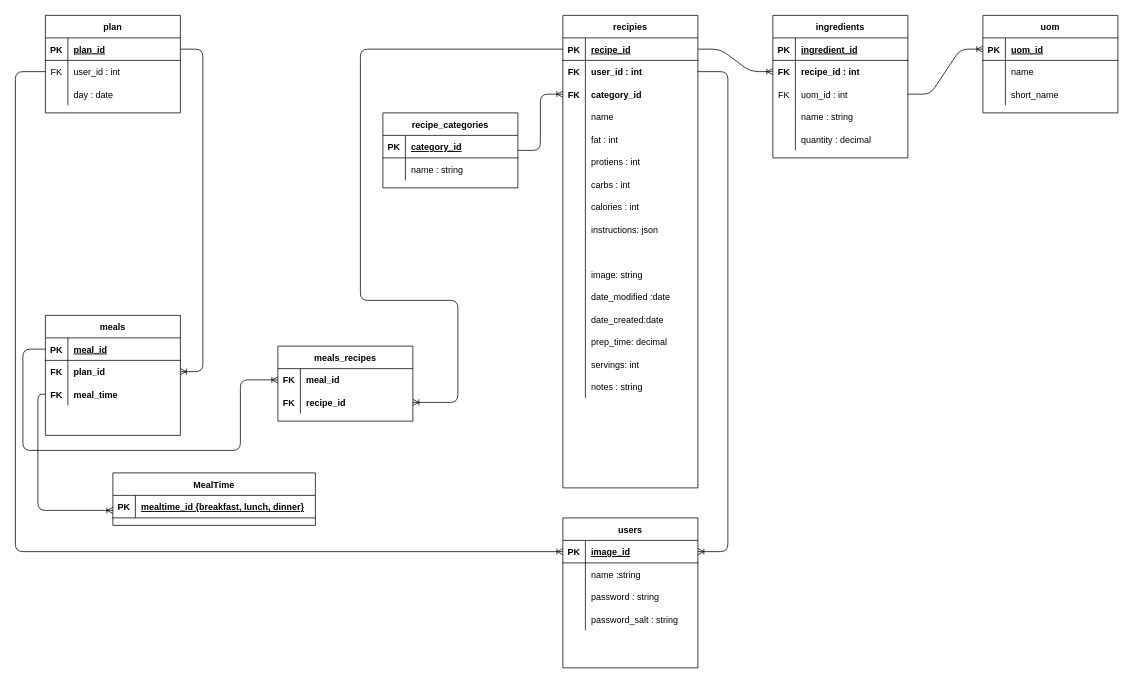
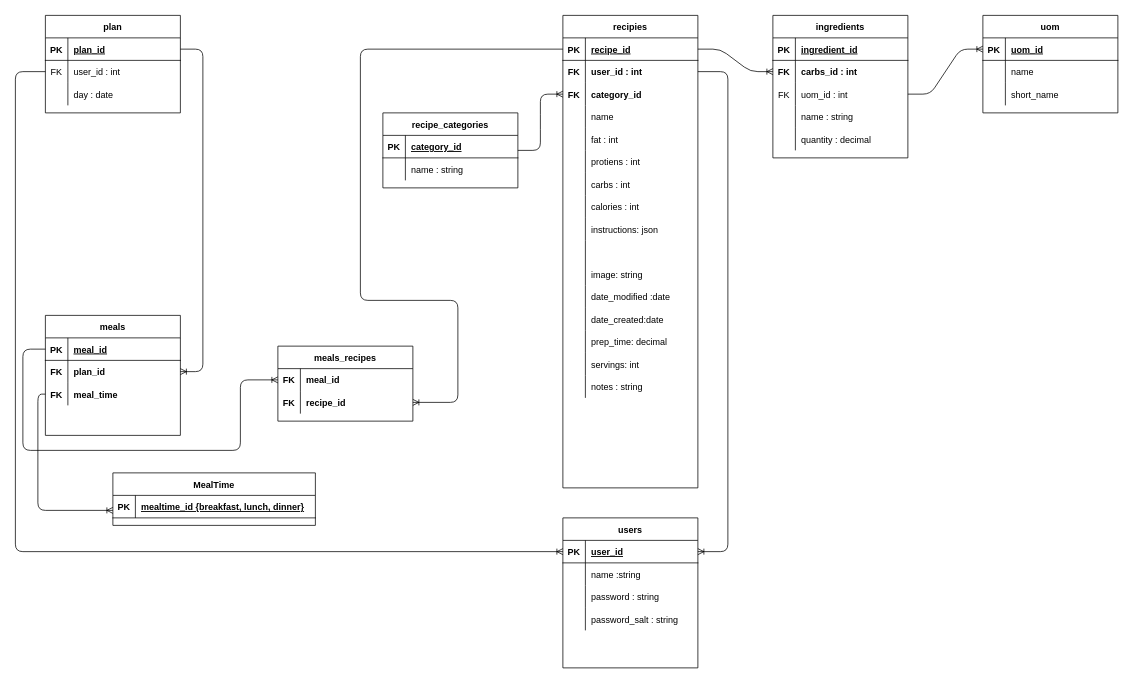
- <mxCell id="66" value="recipe_id : int" style="shape=partialRectangle;connectable=0;fillColor=none;top=0;left=0;bottom=0;right=0;align=left;spacingLeft=6;overflow=hidden;fontStyle=1" parent="64" vertex="1"><mxGeometry x="30" width="150" height="30" as="geometry" /></mxCell>
+ <mxCell id="66" value="carbs_id : int" style="shape=partialRectangle;connectable=0;fillColor=none;top=0;left=0;bottom=0;right=0;align=left;spacingLeft=6;overflow=hidden;fontStyle=1" parent="64" vertex="1"><mxGeometry x="30" width="150" height="30" as="geometry" /></mxCell>
- <mxCell id="110" value="image_id" style="shape=partialRectangle;connectable=0;fillColor=none;top=0;left=0;bottom=0;right=0;align=left;spacingLeft=6;fontStyle=5;overflow=hidden;" parent="108" vertex="1"><mxGeometry x="30" width="150" height="30" as="geometry" /></mxCell>
+ <mxCell id="110" value="user_id" style="shape=partialRectangle;connectable=0;fillColor=none;top=0;left=0;bottom=0;right=0;align=left;spacingLeft=6;fontStyle=5;overflow=hidden;" parent="108" vertex="1"><mxGeometry x="30" width="150" height="30" as="geometry" /></mxCell>
